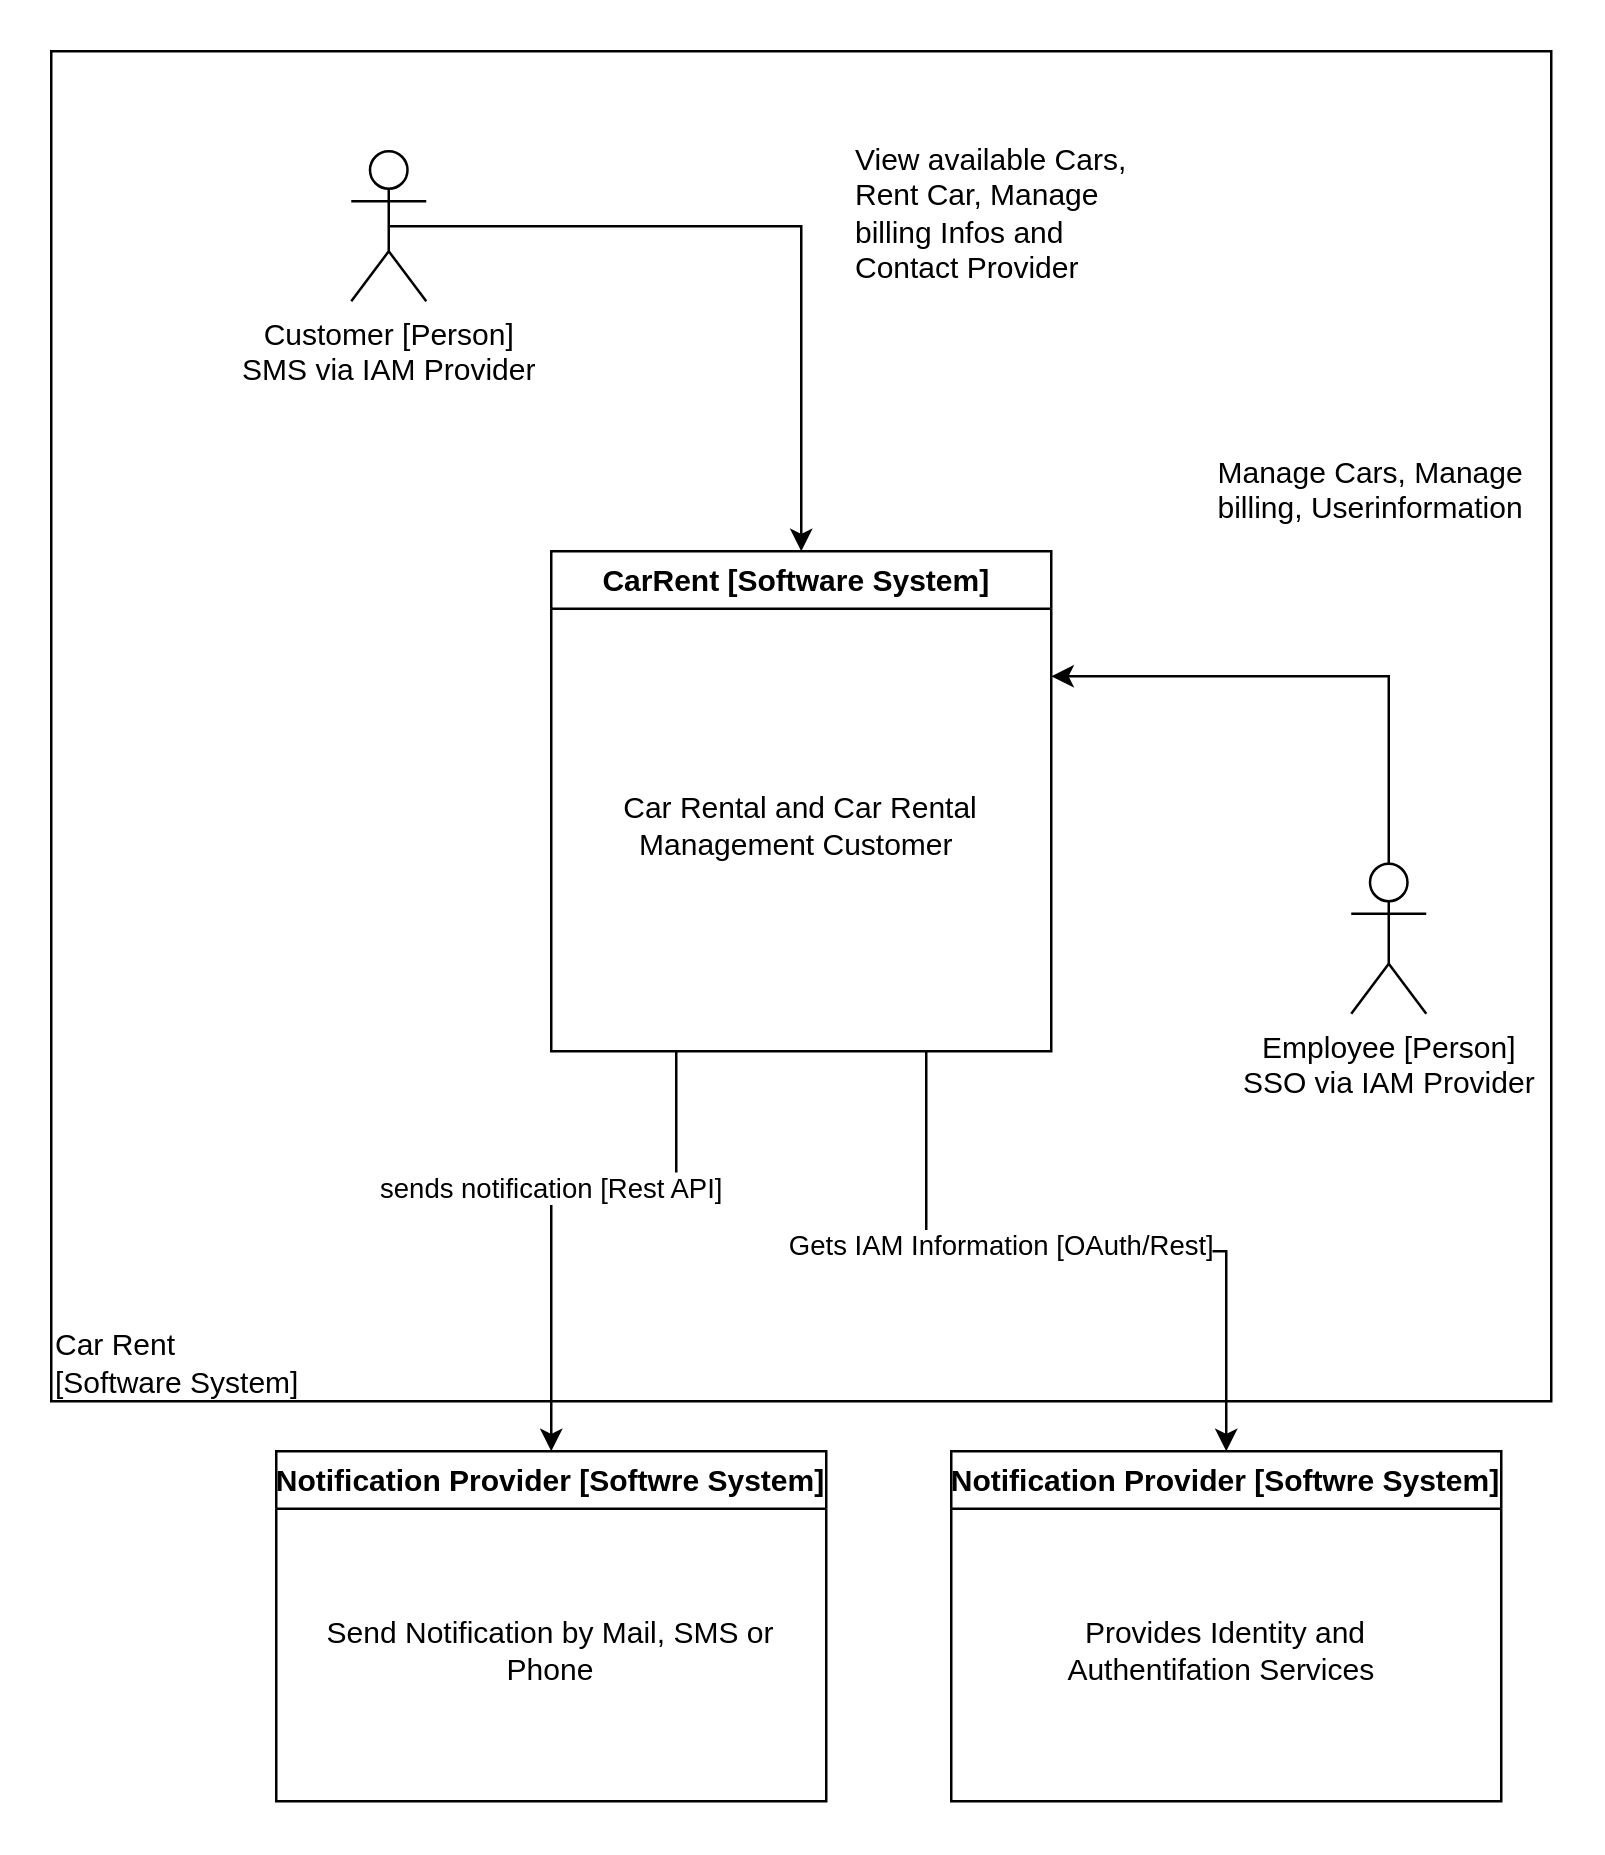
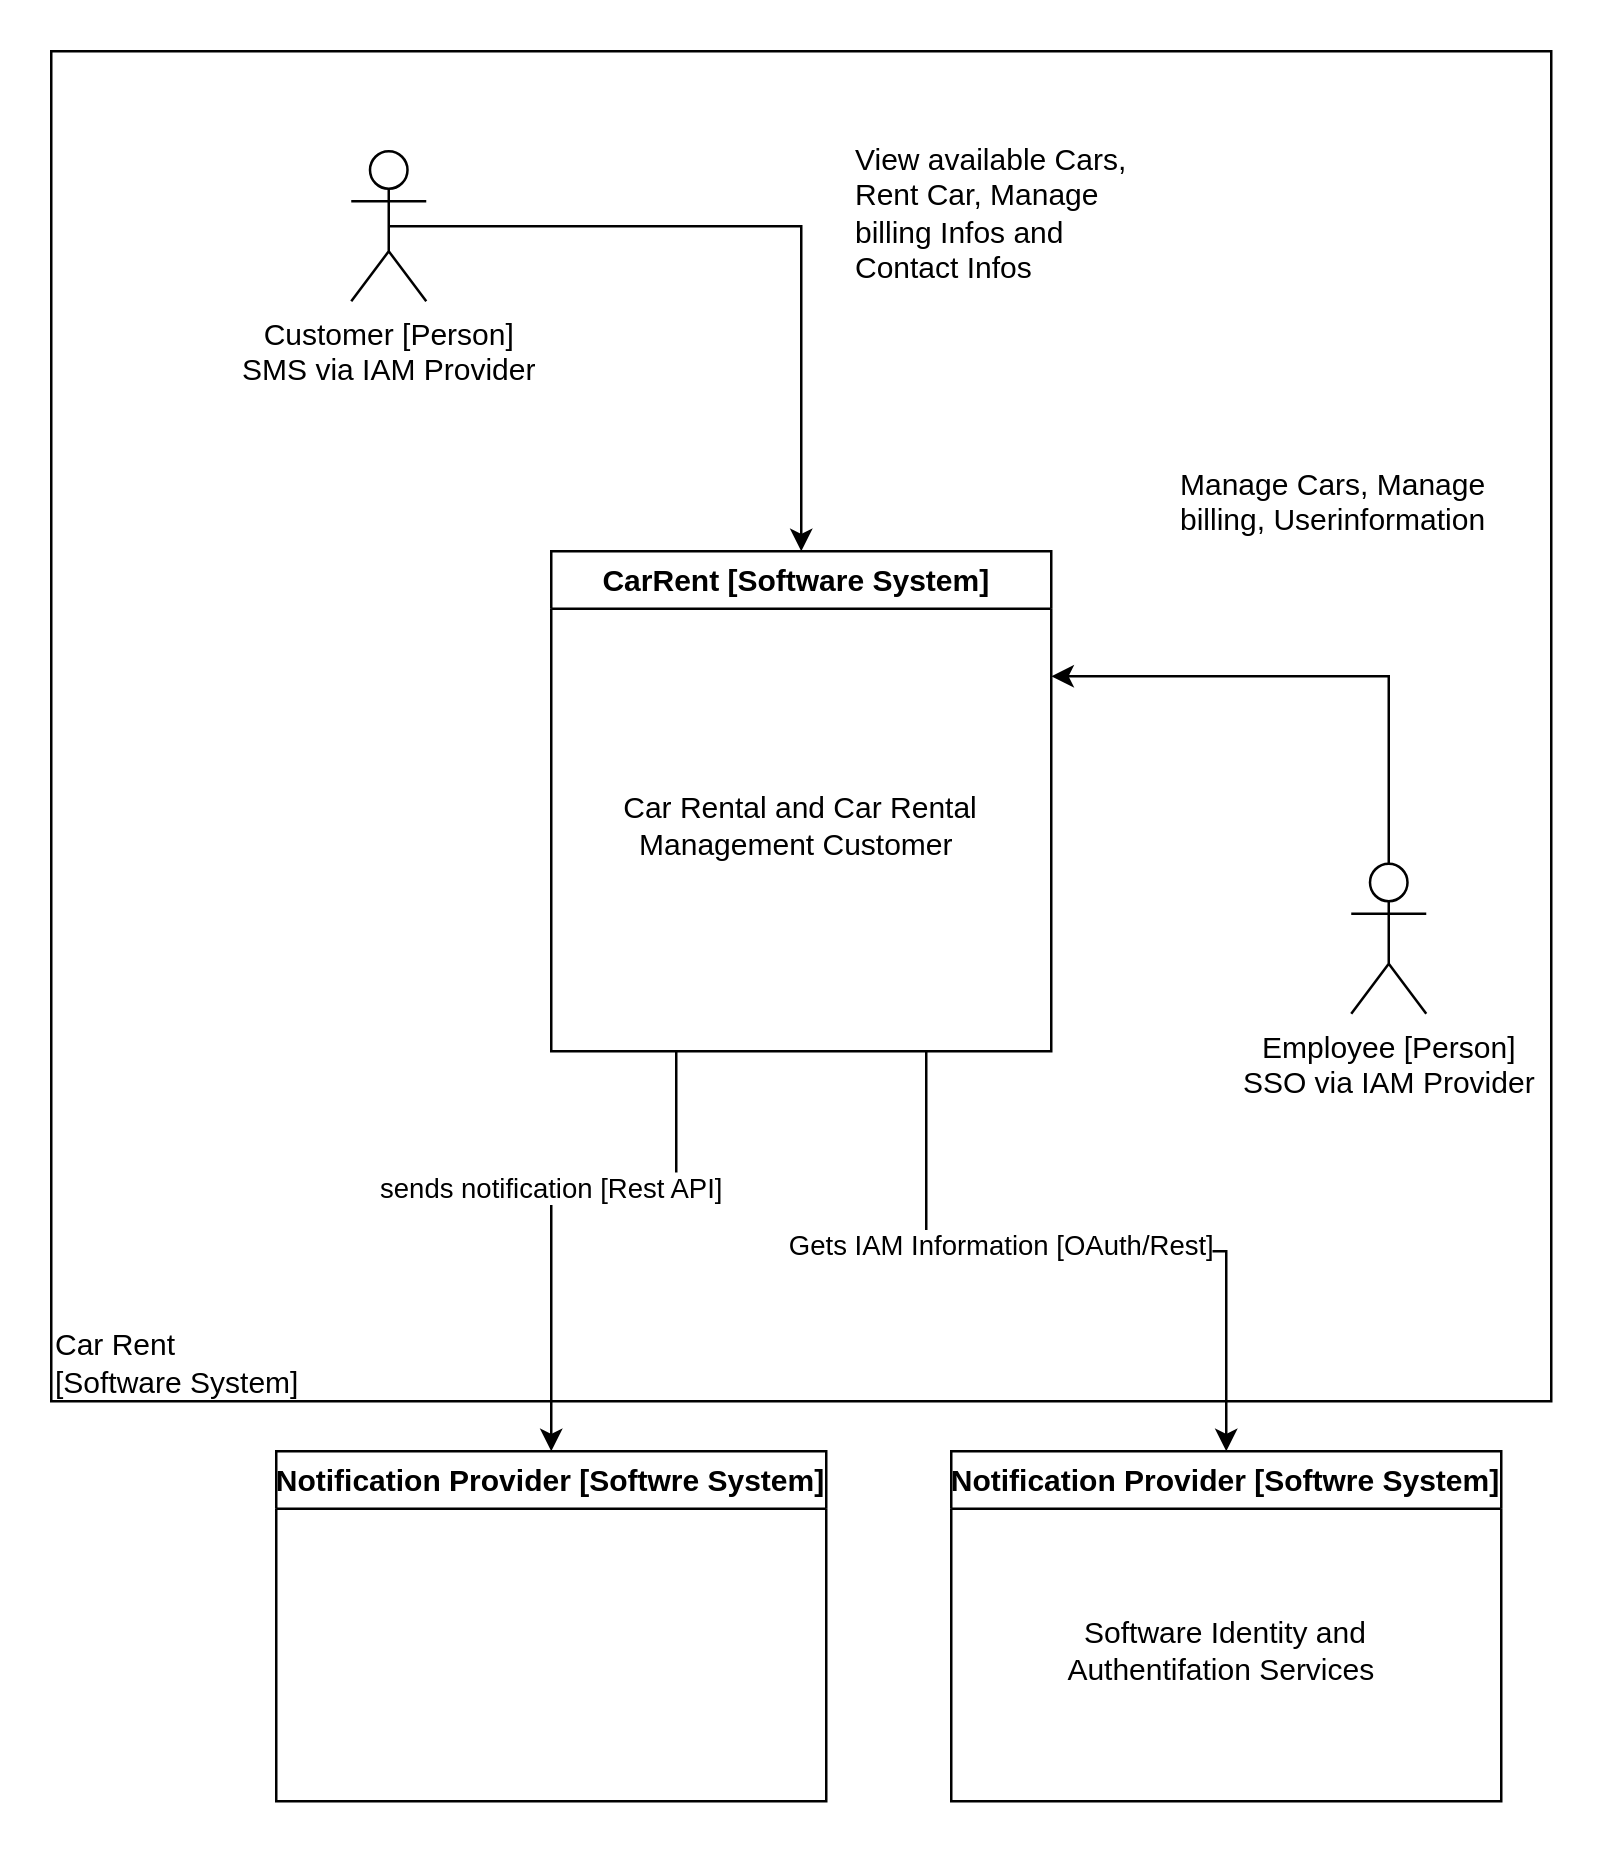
- <mxCell id="12" value="View available Cars, Rent Car, Manage billing Infos and Contact Provider" style="text;html=1;strokeColor=none;fillColor=none;align=left;verticalAlign=top;whiteSpace=wrap;rounded=0;" parent="1" vertex="1"><mxGeometry x="340" y="50" width="130" height="80" as="geometry" /></mxCell>
+ <mxCell id="12" value="View available Cars, Rent Car, Manage billing Infos and Contact Infos" style="text;html=1;strokeColor=none;fillColor=none;align=left;verticalAlign=top;whiteSpace=wrap;rounded=0;" parent="1" vertex="1"><mxGeometry x="340" y="50" width="130" height="80" as="geometry" /></mxCell>
- <mxCell id="13" value="Manage Cars, Manage billing, Userinformation" style="text;html=1;strokeColor=none;fillColor=none;align=left;verticalAlign=top;whiteSpace=wrap;rounded=0;" parent="1" vertex="1"><mxGeometry x="485" y="175" width="130" height="80" as="geometry" /></mxCell>
+ <mxCell id="13" value="Manage Cars, Manage billing, Userinformation" style="text;html=1;strokeColor=none;fillColor=none;align=left;verticalAlign=top;whiteSpace=wrap;rounded=0;" parent="1" vertex="1"><mxGeometry x="470" y="180" width="130" height="80" as="geometry" /></mxCell>
- <mxCell id="15" value="Send Notification by Mail, SMS or Phone" style="text;html=1;strokeColor=none;fillColor=none;align=center;verticalAlign=middle;whiteSpace=wrap;rounded=0;" parent="14" vertex="1"><mxGeometry x="10" y="30" width="200" height="100" as="geometry" /></mxCell>
- <mxCell id="17" value="Provides Identity and Authentifation&amp;nbsp;Services&amp;nbsp;" style="text;html=1;strokeColor=none;fillColor=none;align=center;verticalAlign=middle;whiteSpace=wrap;rounded=0;" parent="16" vertex="1"><mxGeometry x="10" y="30" width="200" height="100" as="geometry" /></mxCell>
+ <mxCell id="17" value="Software Identity and Authentifation&amp;nbsp;Services&amp;nbsp;" style="text;html=1;strokeColor=none;fillColor=none;align=center;verticalAlign=middle;whiteSpace=wrap;rounded=0;" parent="16" vertex="1"><mxGeometry x="10" y="30" width="200" height="100" as="geometry" /></mxCell>
